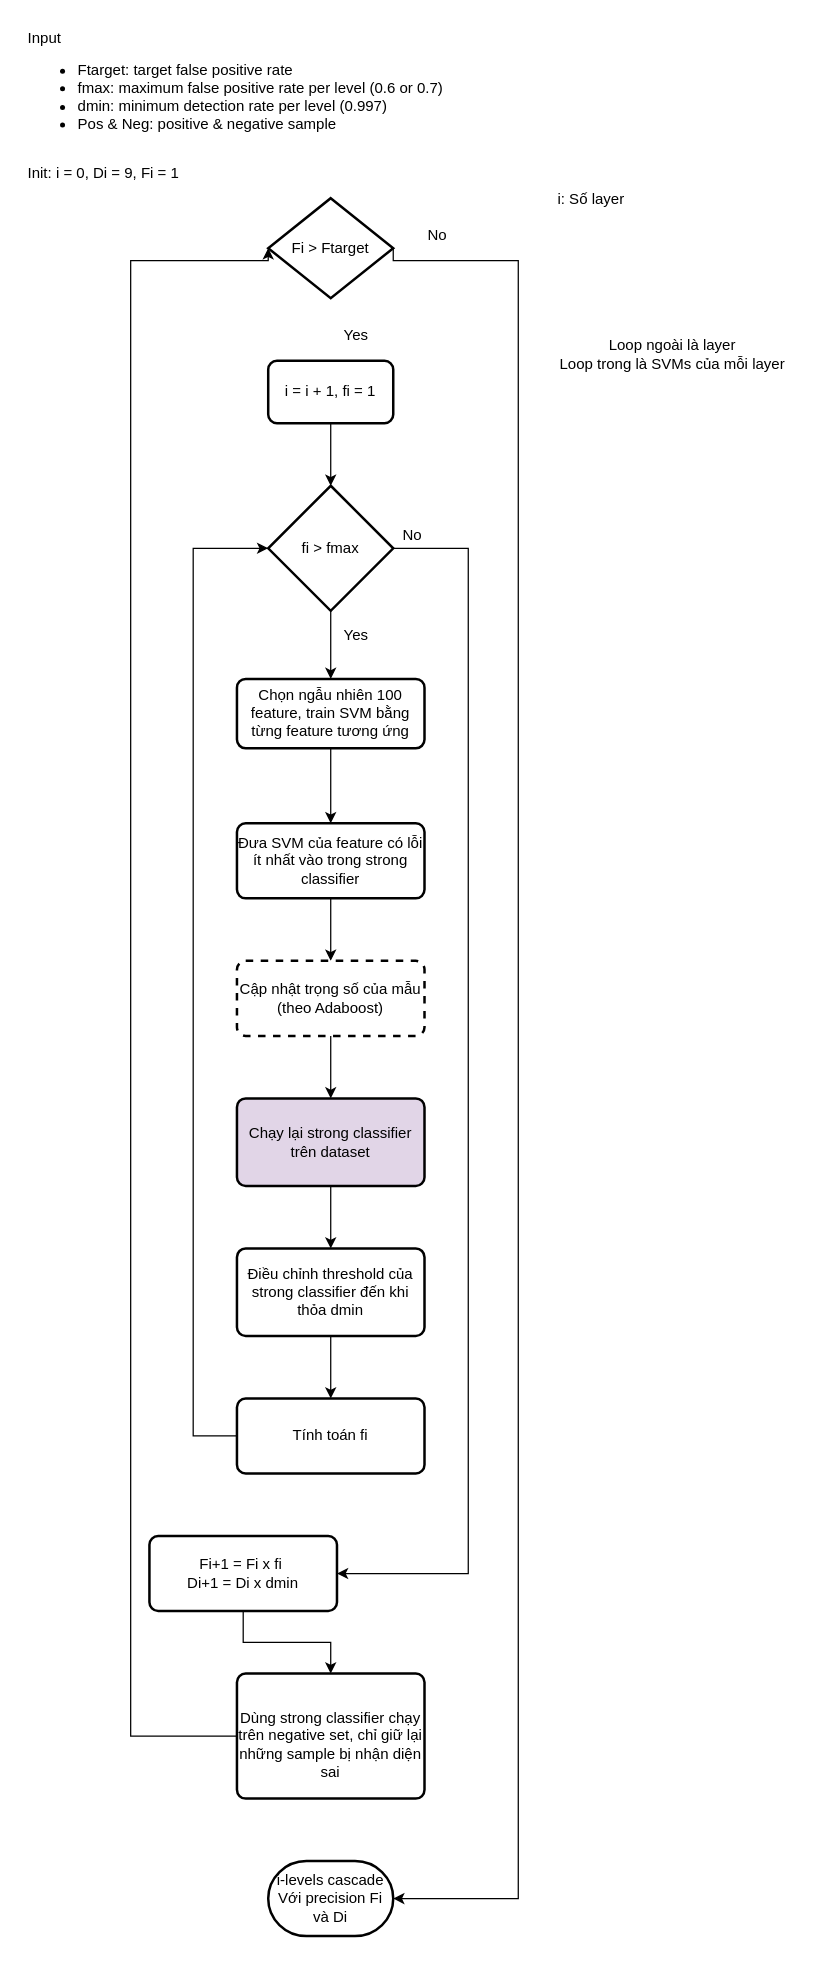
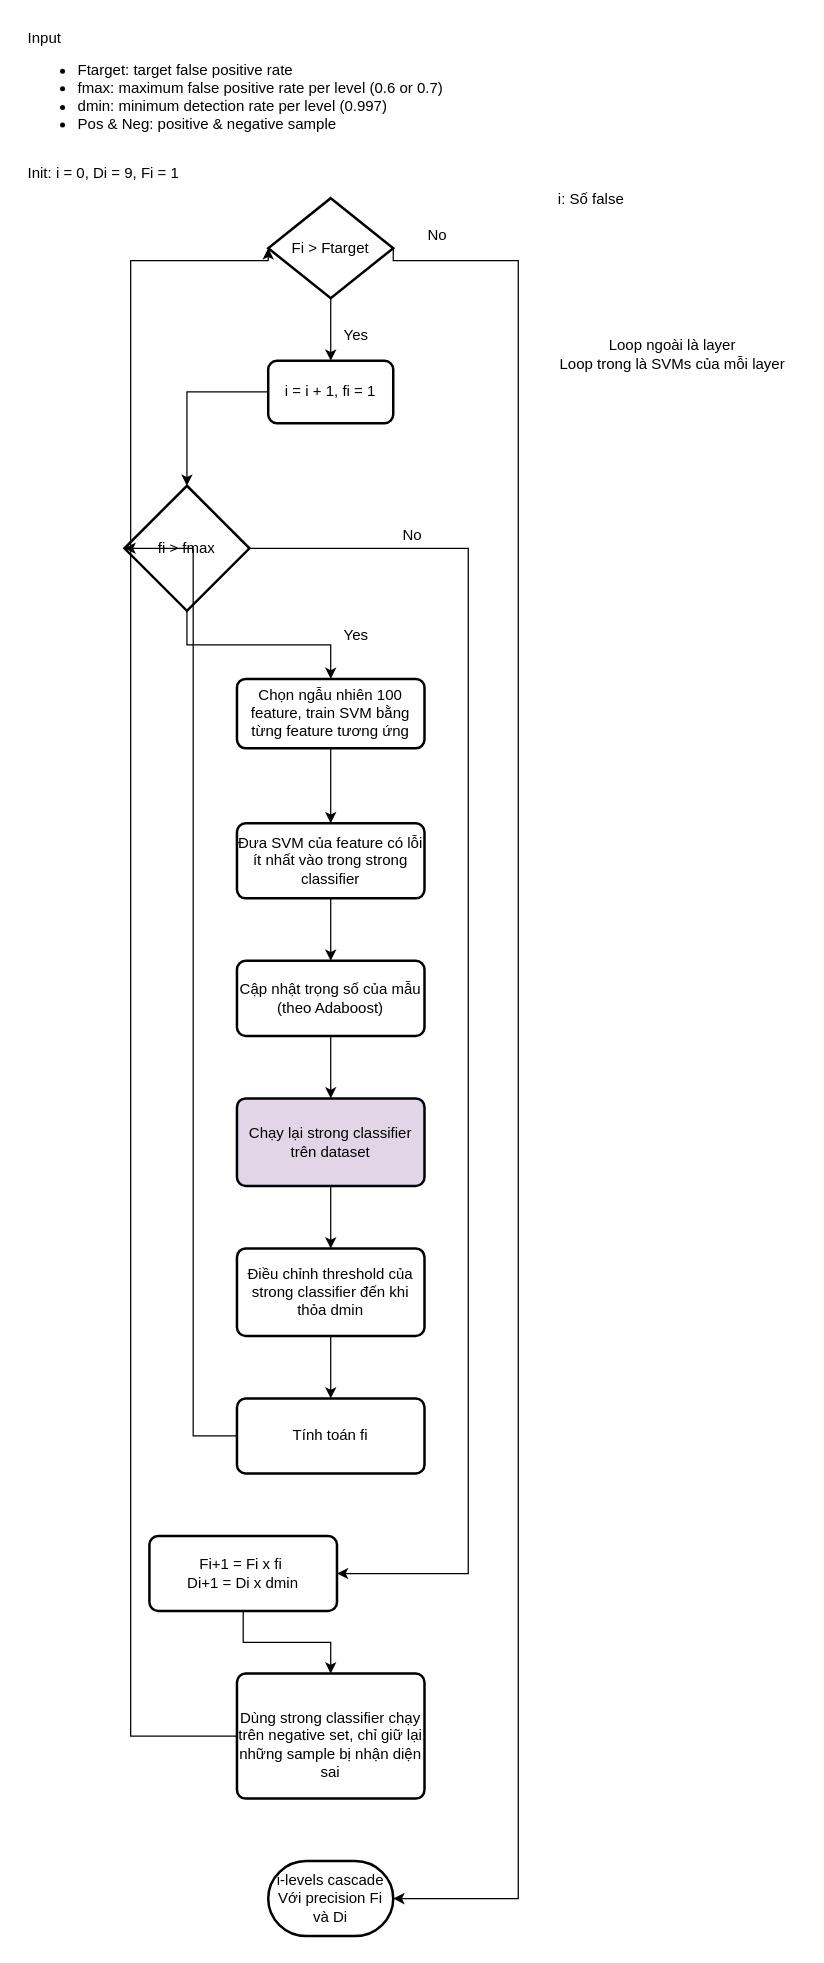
- <mxCell id="30" value="i: Số layer" style="text;html=1;align=center;verticalAlign=middle;resizable=0;points=[];autosize=1;" vertex="1" parent="1"><mxGeometry x="437" y="149" width="70" height="20" as="geometry" /></mxCell>
+ <mxCell id="30" value="i: Số false" style="text;html=1;align=center;verticalAlign=middle;resizable=0;points=[];autosize=1;" vertex="1" parent="1"><mxGeometry x="437" y="149" width="70" height="20" as="geometry" /></mxCell>
+ <mxCell id="4" value="" style="edgeStyle=orthogonalEdgeStyle;rounded=0;orthogonalLoop=1;jettySize=auto;html=1;" edge="1" parent="1" source="6" target="8"><mxGeometry relative="1" as="geometry" /></mxCell>
- <mxCell id="11" value="fi &amp;gt; fmax" style="strokeWidth=2;html=1;shape=mxgraph.flowchart.decision;whiteSpace=wrap;" vertex="1" parent="1"><mxGeometry x="214" y="388" width="100" height="100" as="geometry" /></mxCell>
+ <mxCell id="11" value="fi &amp;gt; fmax" style="strokeWidth=2;html=1;shape=mxgraph.flowchart.decision;whiteSpace=wrap;" vertex="1" parent="1"><mxGeometry x="99" y="388" width="100" height="100" as="geometry" /></mxCell>
- <mxCell id="17" value="Cập nhật trọng số của mẫu (theo Adaboost)" style="rounded=1;whiteSpace=wrap;html=1;absoluteArcSize=1;arcSize=14;strokeWidth=2;dashed=1;" vertex="1" parent="1"><mxGeometry x="189" y="768" width="150" height="60" as="geometry" /></mxCell>
+ <mxCell id="17" value="Cập nhật trọng số của mẫu (theo Adaboost)" style="rounded=1;whiteSpace=wrap;html=1;absoluteArcSize=1;arcSize=14;strokeWidth=2;" vertex="1" parent="1"><mxGeometry x="189" y="768" width="150" height="60" as="geometry" /></mxCell>
